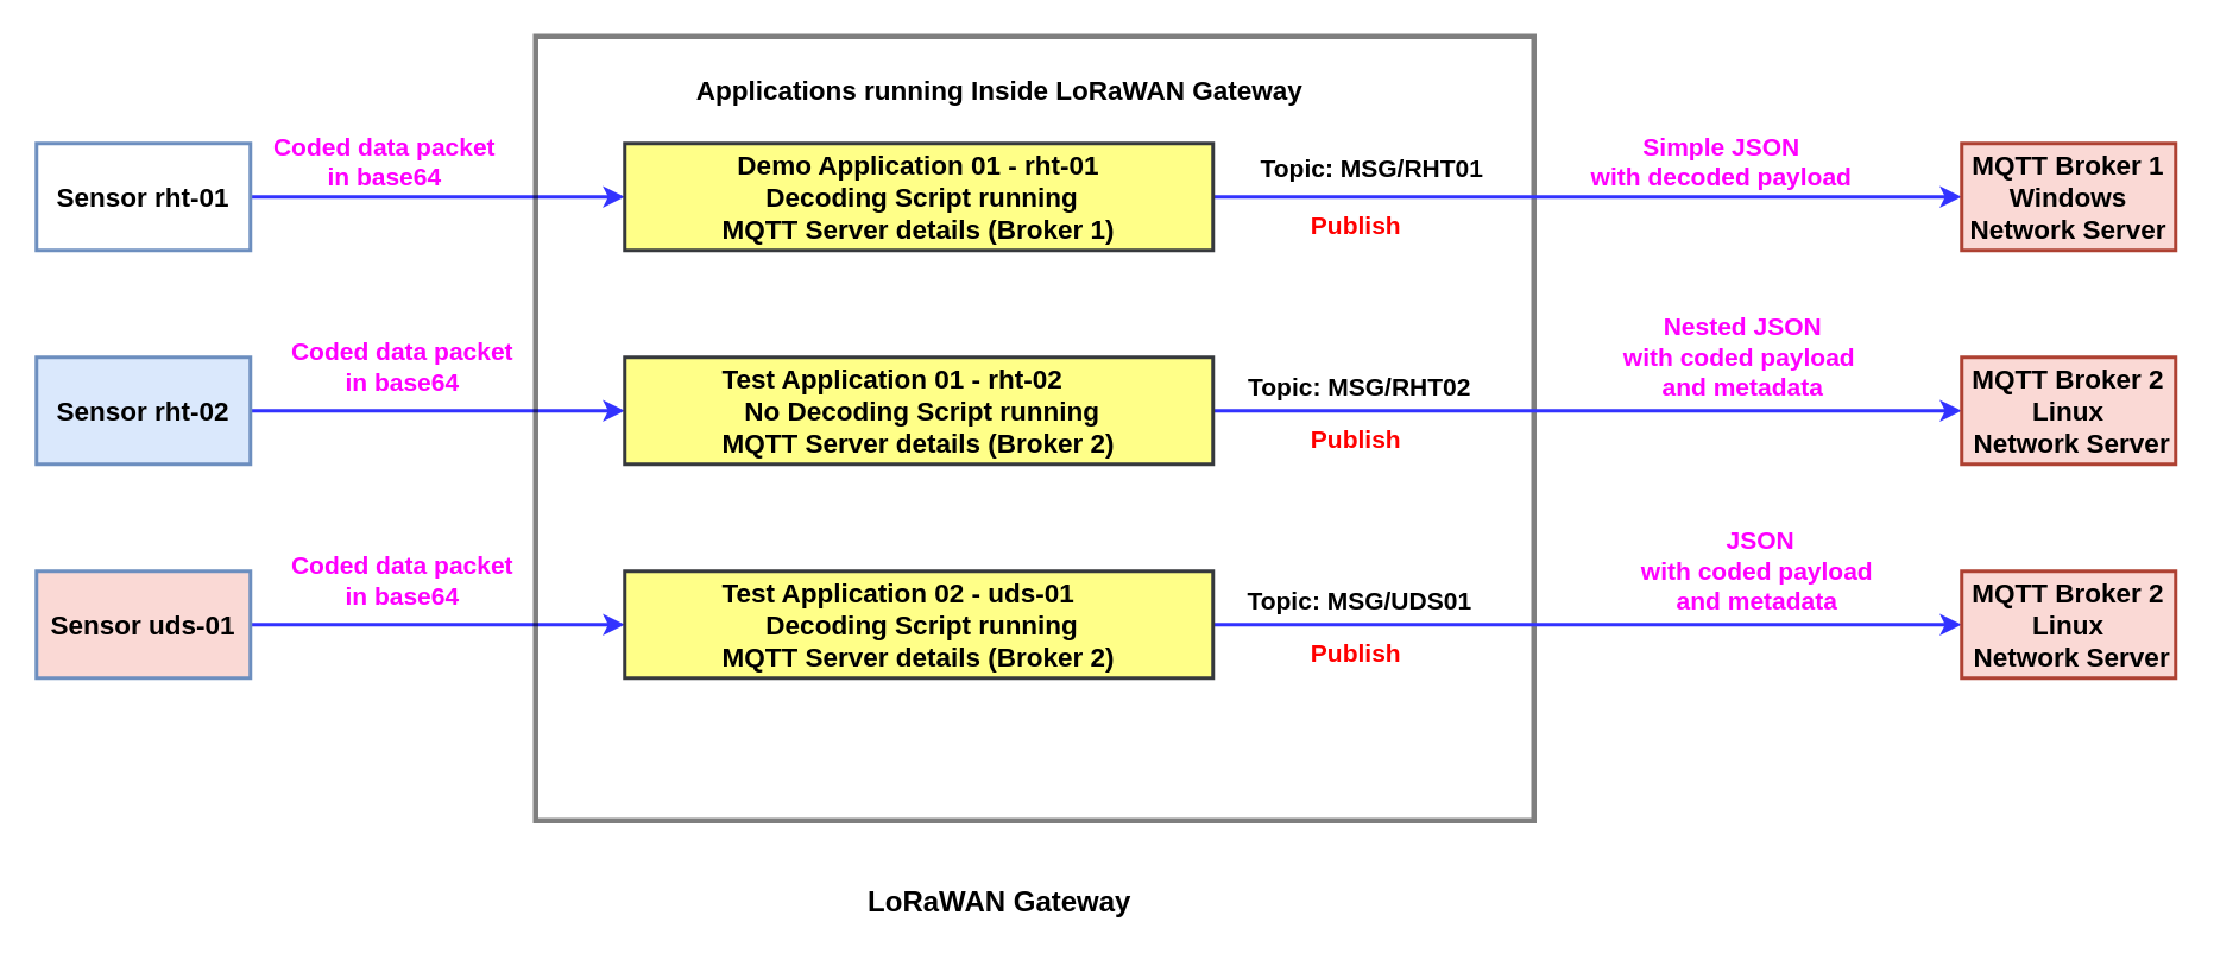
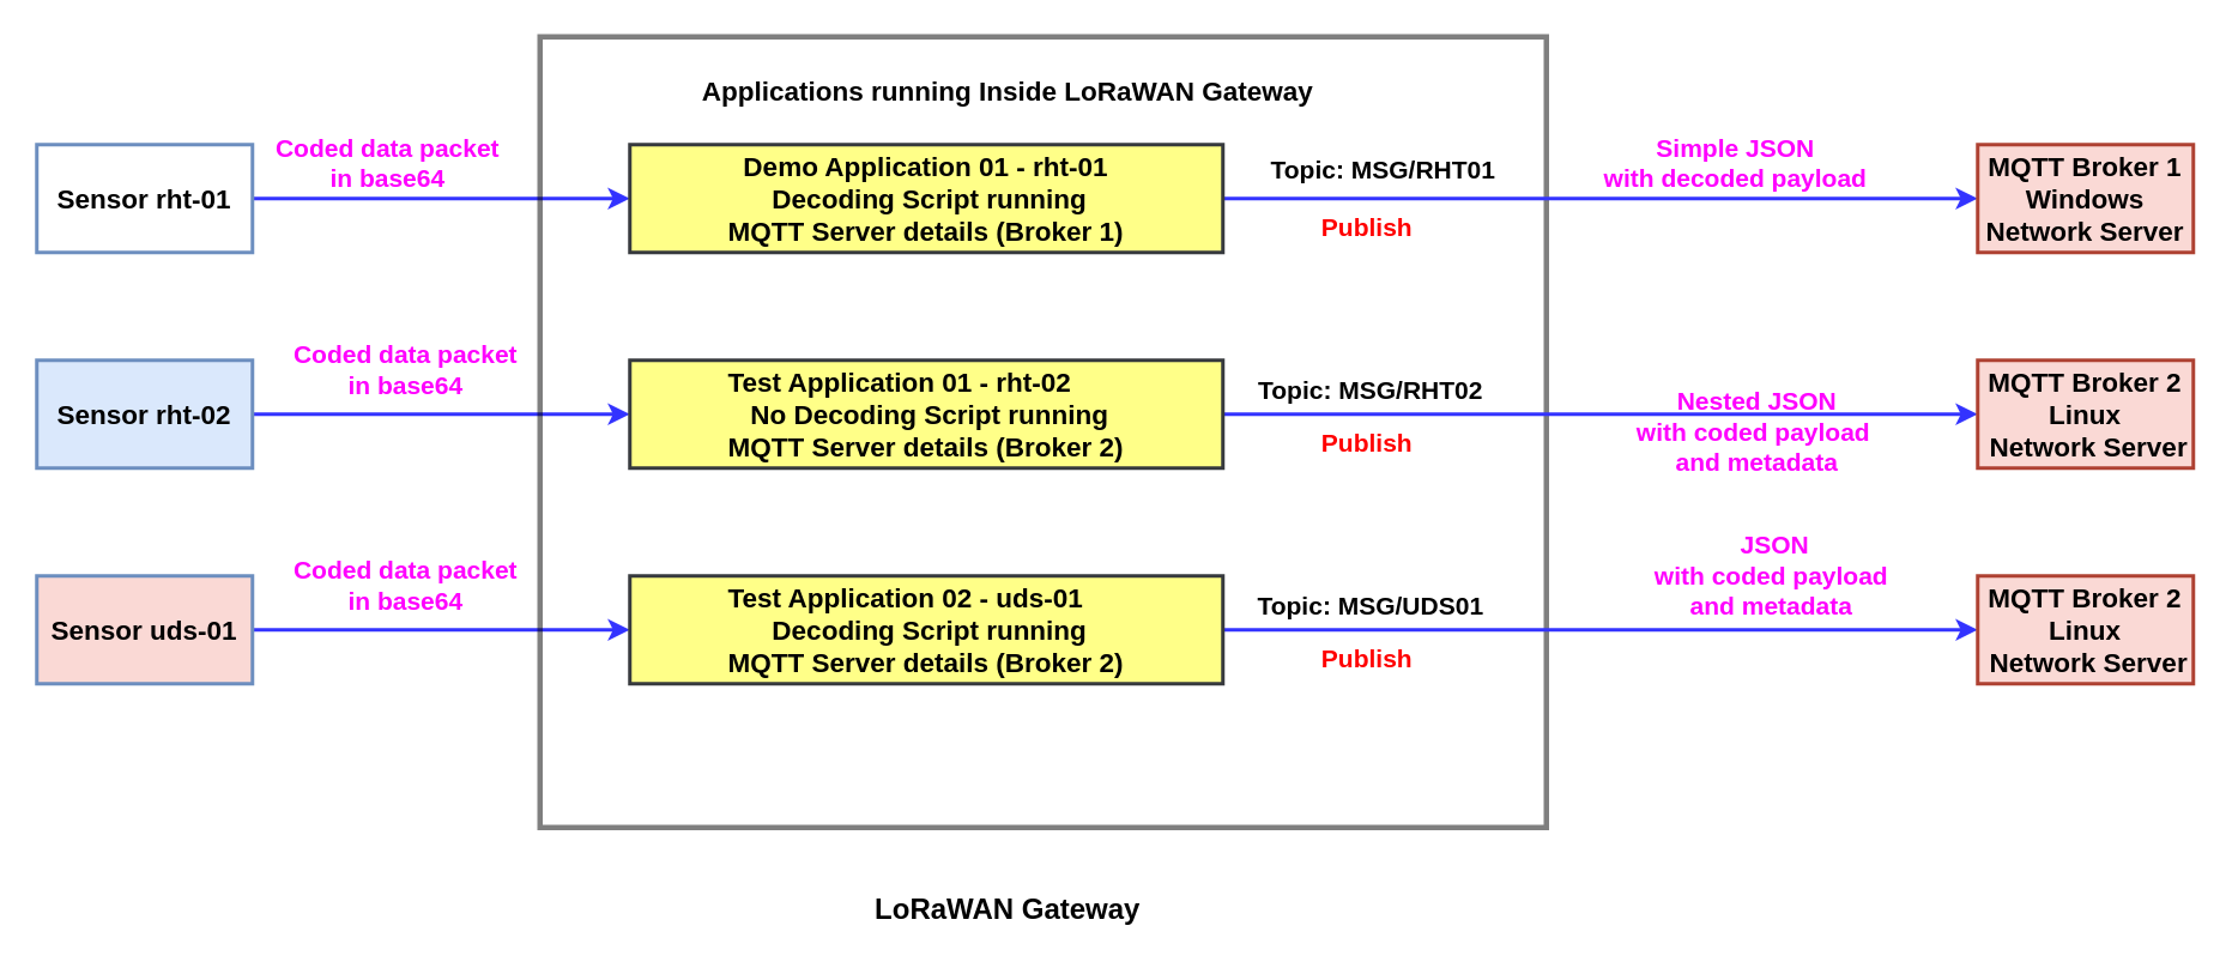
- <mxCell id="26" value="&lt;div&gt;&lt;font color=&quot;#FF00FF&quot;&gt;&lt;b&gt;&amp;nbsp;Nested JSON &lt;br&gt;&lt;/b&gt;&lt;/font&gt;&lt;/div&gt;&lt;div&gt;&lt;font color=&quot;#FF00FF&quot;&gt;&lt;b&gt;with coded payload&lt;/b&gt;&lt;/font&gt;&lt;/div&gt;&lt;div&gt;&lt;font color=&quot;#FF00FF&quot;&gt;&lt;b&gt;&amp;nbsp;and metadata&lt;br&gt;&lt;/b&gt;&lt;/font&gt;&lt;/div&gt;" style="text;html=1;align=center;verticalAlign=middle;resizable=0;points=[];autosize=1;strokeColor=none;fillColor=none;fontSize=14;fontColor=#000000;" vertex="1" parent="1"><mxGeometry x="900" y="170" width="150" height="60" as="geometry" /></mxCell>
+ <mxCell id="26" value="&lt;div&gt;&lt;font color=&quot;#FF00FF&quot;&gt;&lt;b&gt;&amp;nbsp;Nested JSON &lt;br&gt;&lt;/b&gt;&lt;/font&gt;&lt;/div&gt;&lt;div&gt;&lt;font color=&quot;#FF00FF&quot;&gt;&lt;b&gt;with coded payload&lt;/b&gt;&lt;/font&gt;&lt;/div&gt;&lt;div&gt;&lt;font color=&quot;#FF00FF&quot;&gt;&lt;b&gt;&amp;nbsp;and metadata&lt;br&gt;&lt;/b&gt;&lt;/font&gt;&lt;/div&gt;" style="text;html=1;align=center;verticalAlign=middle;resizable=0;points=[];autosize=1;strokeColor=none;fillColor=none;fontSize=14;fontColor=#000000;" vertex="1" parent="1"><mxGeometry x="900" y="210" width="150" height="60" as="geometry" /></mxCell>
